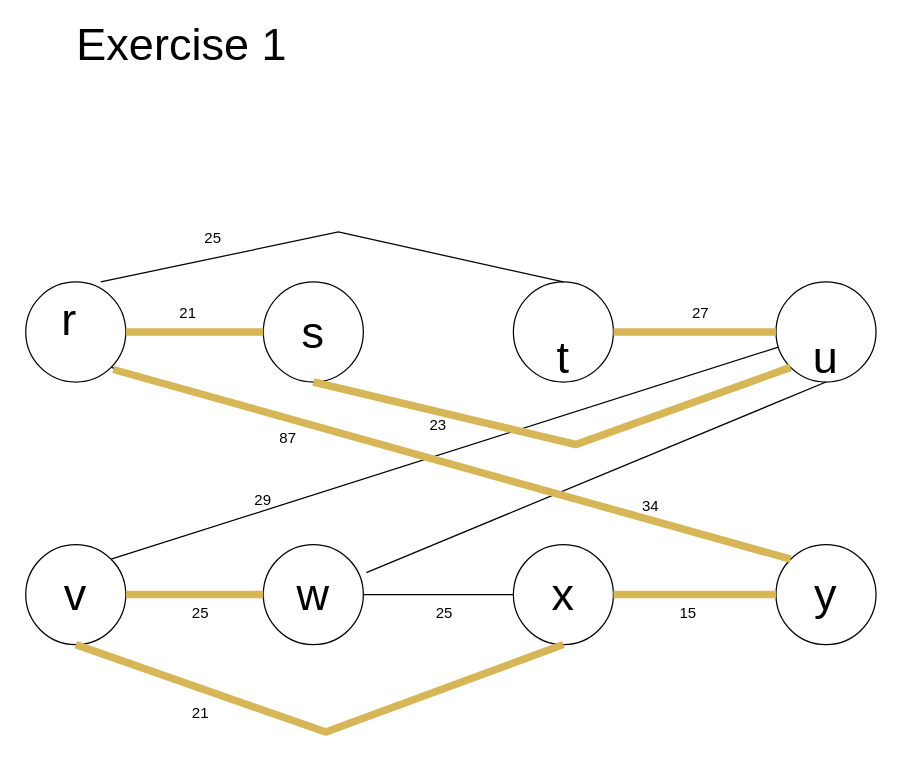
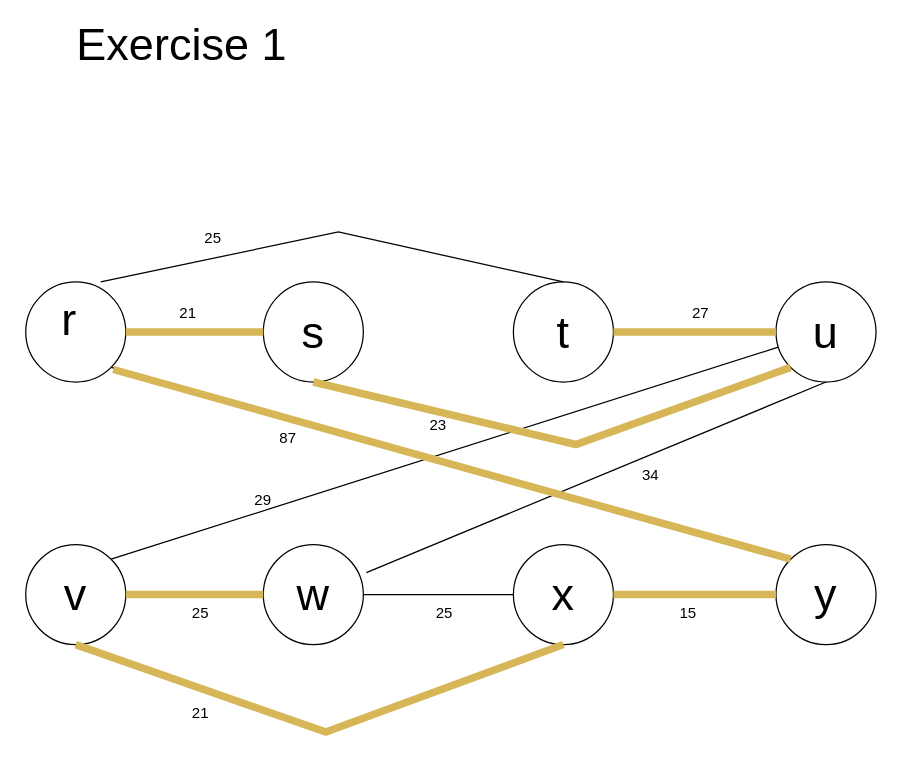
- <mxCell id="7" value="&lt;font style=&quot;font-size: 36px;&quot;&gt;t&lt;/font&gt;" style="text;html=1;align=center;verticalAlign=middle;whiteSpace=wrap;rounded=0;" vertex="1" parent="1"><mxGeometry x="420" y="270" width="60" height="30" as="geometry" /></mxCell>
+ <mxCell id="7" value="&lt;font style=&quot;font-size: 36px;&quot;&gt;t&lt;/font&gt;" style="text;html=1;align=center;verticalAlign=middle;whiteSpace=wrap;rounded=0;" vertex="1" parent="1"><mxGeometry x="420" y="250" width="60" height="30" as="geometry" /></mxCell>
- <mxCell id="9" value="&lt;font style=&quot;font-size: 36px;&quot;&gt;u&lt;/font&gt;" style="text;html=1;align=center;verticalAlign=middle;whiteSpace=wrap;rounded=0;" vertex="1" parent="1"><mxGeometry x="630" y="270" width="60" height="30" as="geometry" /></mxCell>
+ <mxCell id="9" value="&lt;font style=&quot;font-size: 36px;&quot;&gt;u&lt;/font&gt;" style="text;html=1;align=center;verticalAlign=middle;whiteSpace=wrap;rounded=0;" vertex="1" parent="1"><mxGeometry x="630" y="250" width="60" height="30" as="geometry" /></mxCell>
- <mxCell id="31" value="34" style="text;html=1;align=center;verticalAlign=middle;whiteSpace=wrap;rounded=0;" vertex="1" parent="1"><mxGeometry x="490" y="390" width="60" height="30" as="geometry" /></mxCell>
+ <mxCell id="31" value="34" style="text;html=1;align=center;verticalAlign=middle;whiteSpace=wrap;rounded=0;" vertex="1" parent="1"><mxGeometry x="490" y="365" width="60" height="30" as="geometry" /></mxCell>
